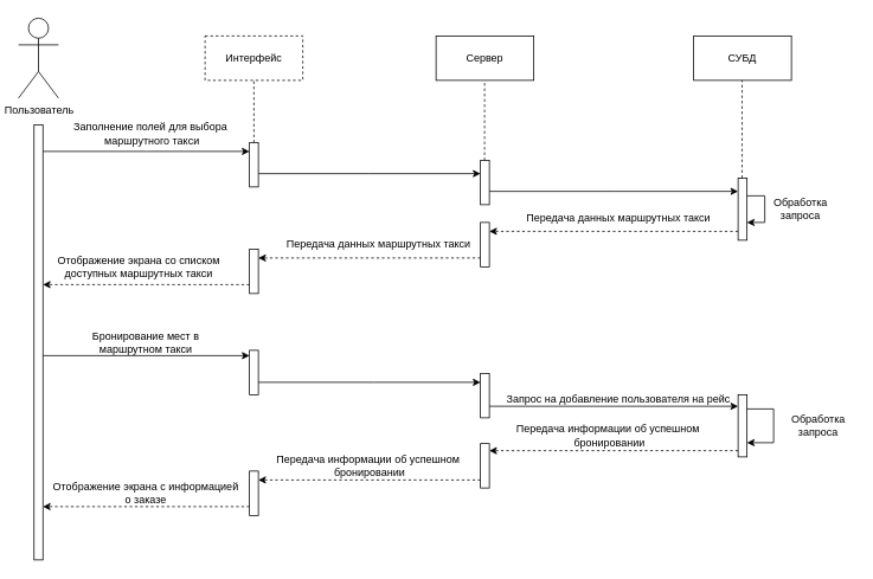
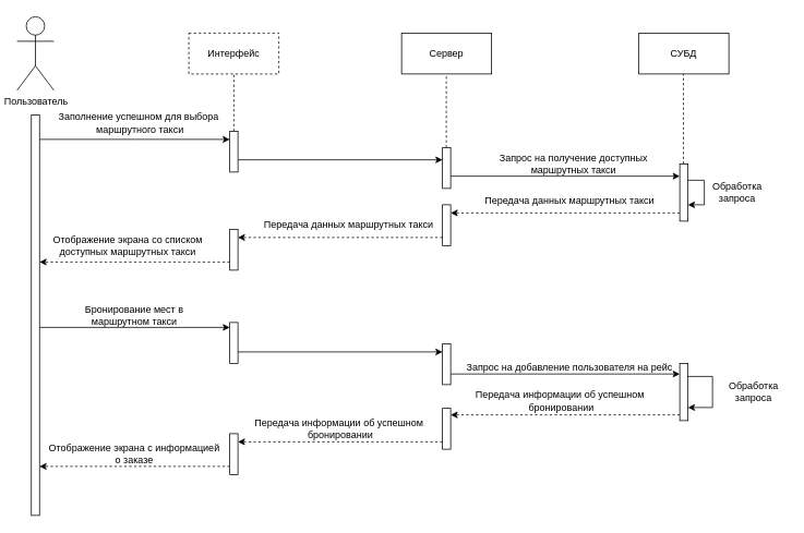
- <mxCell id="8" value="Заполнение полей для выбора&amp;nbsp;&lt;br&gt;маршрутного такси" style="text;html=1;align=center;verticalAlign=middle;resizable=0;points=[];autosize=1;strokeColor=none;fillColor=none;" vertex="1" parent="1"><mxGeometry x="70" y="130" width="200" height="40" as="geometry" /></mxCell>
+ <mxCell id="8" value="Заполнение успешном для выбора&amp;nbsp;&lt;br&gt;маршрутного такси" style="text;html=1;align=center;verticalAlign=middle;resizable=0;points=[];autosize=1;strokeColor=none;fillColor=none;" vertex="1" parent="1"><mxGeometry x="70" y="130" width="200" height="40" as="geometry" /></mxCell>
+ <mxCell id="20" value="Запрос на получение доступных&lt;br&gt;маршрутных такси" style="text;html=1;align=center;verticalAlign=middle;resizable=0;points=[];autosize=1;strokeColor=none;fillColor=none;" vertex="1" parent="1"><mxGeometry x="600" y="180" width="200" height="40" as="geometry" /></mxCell>
